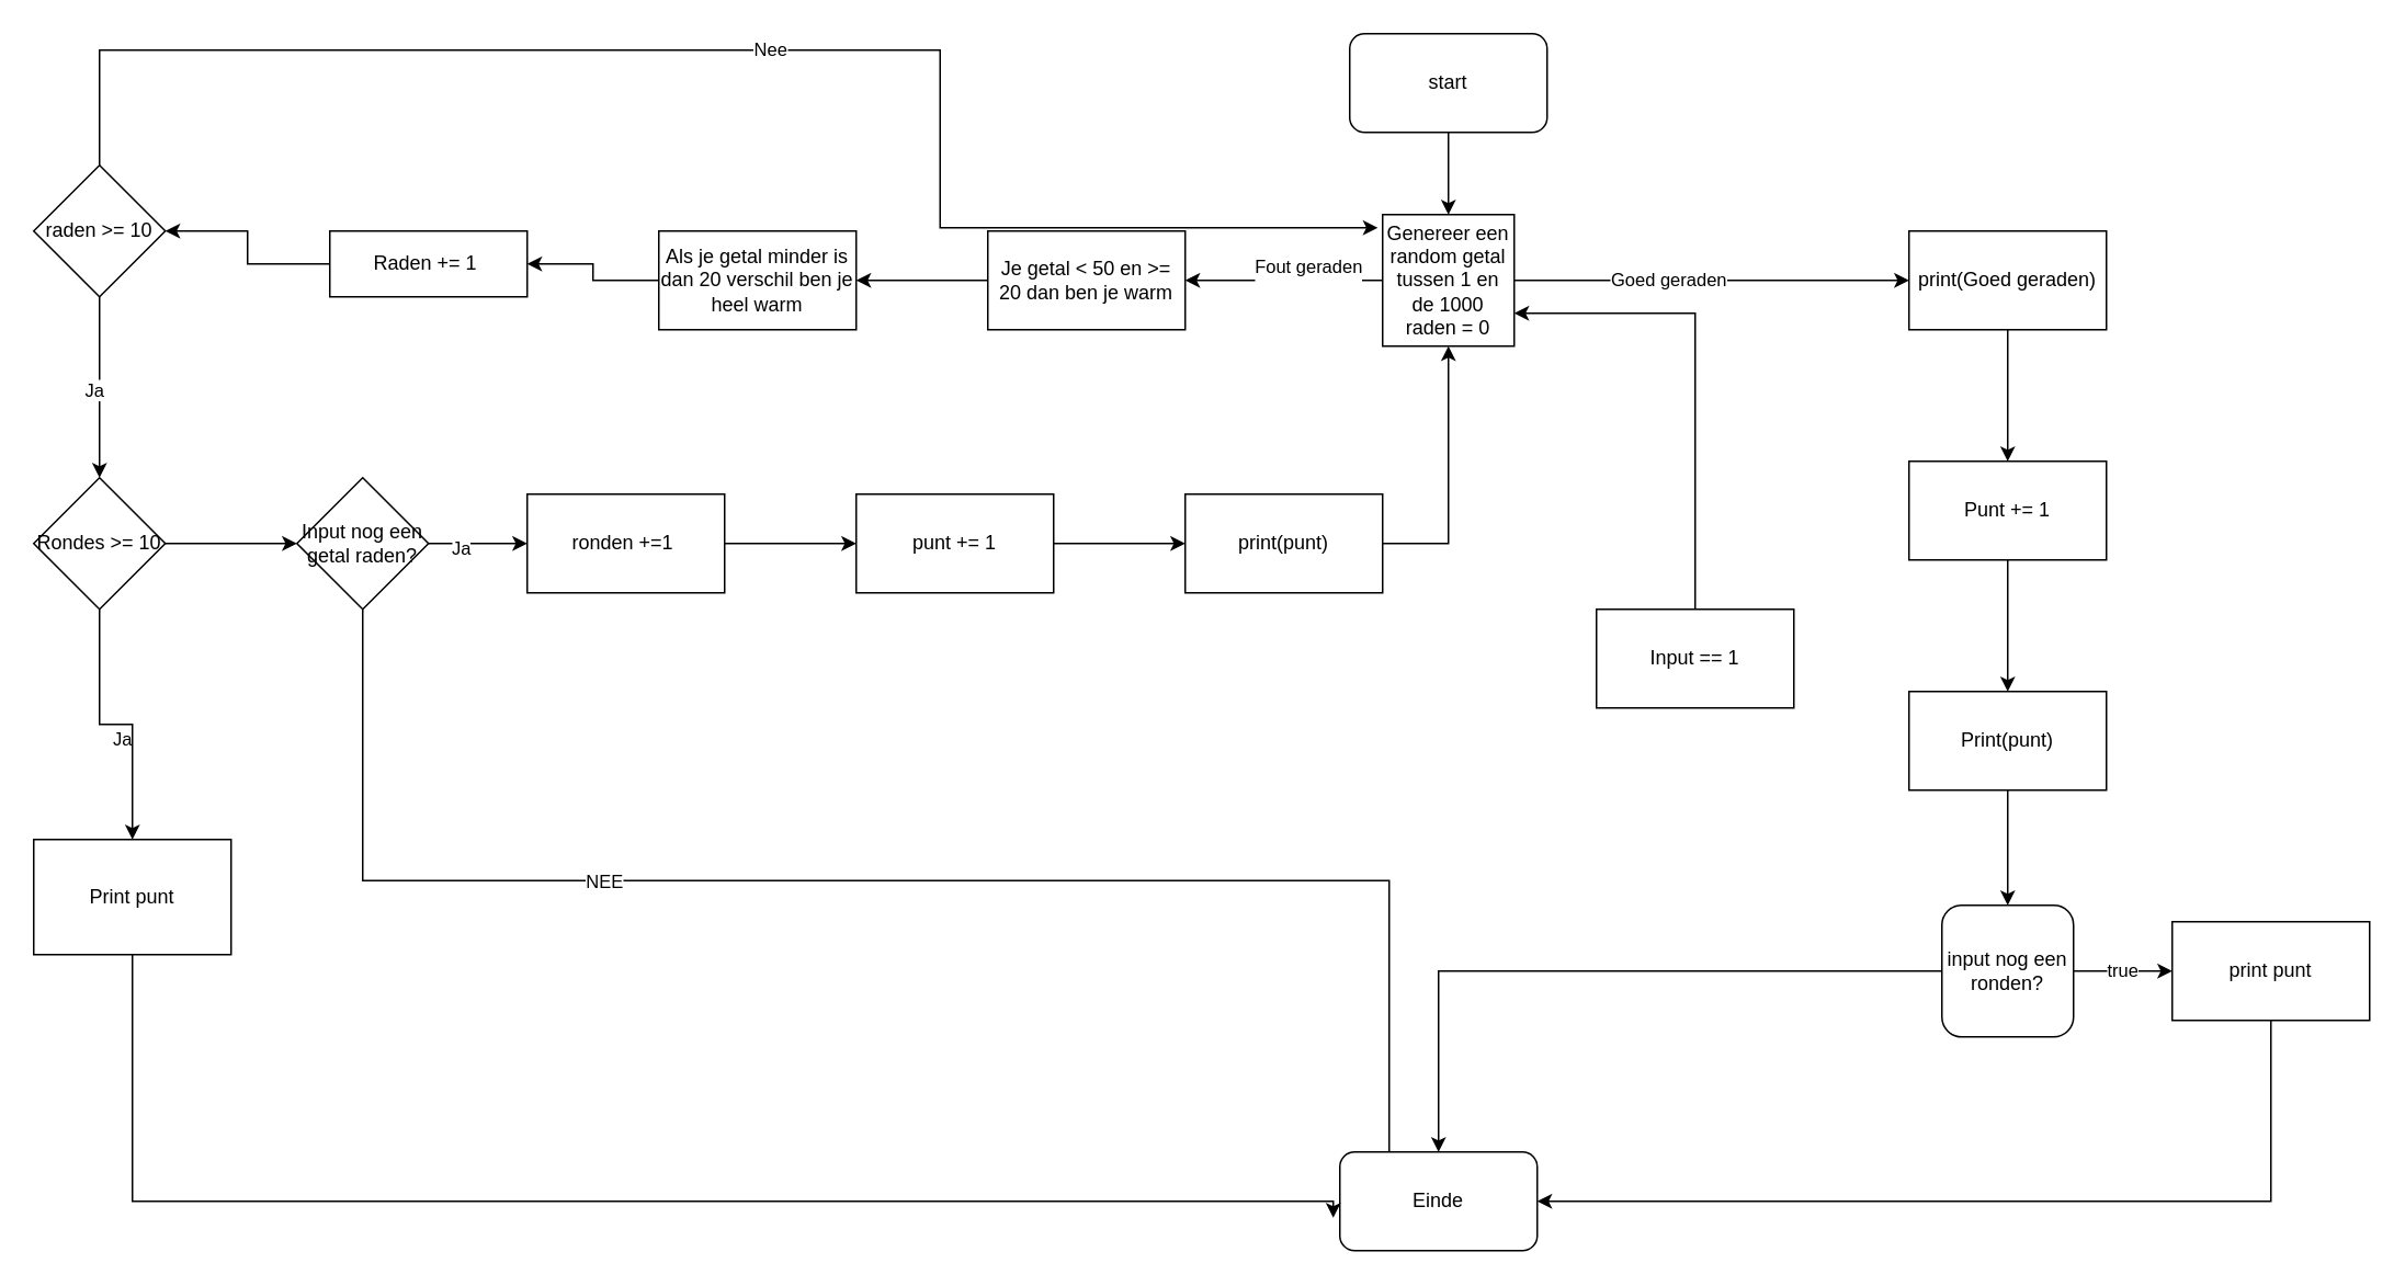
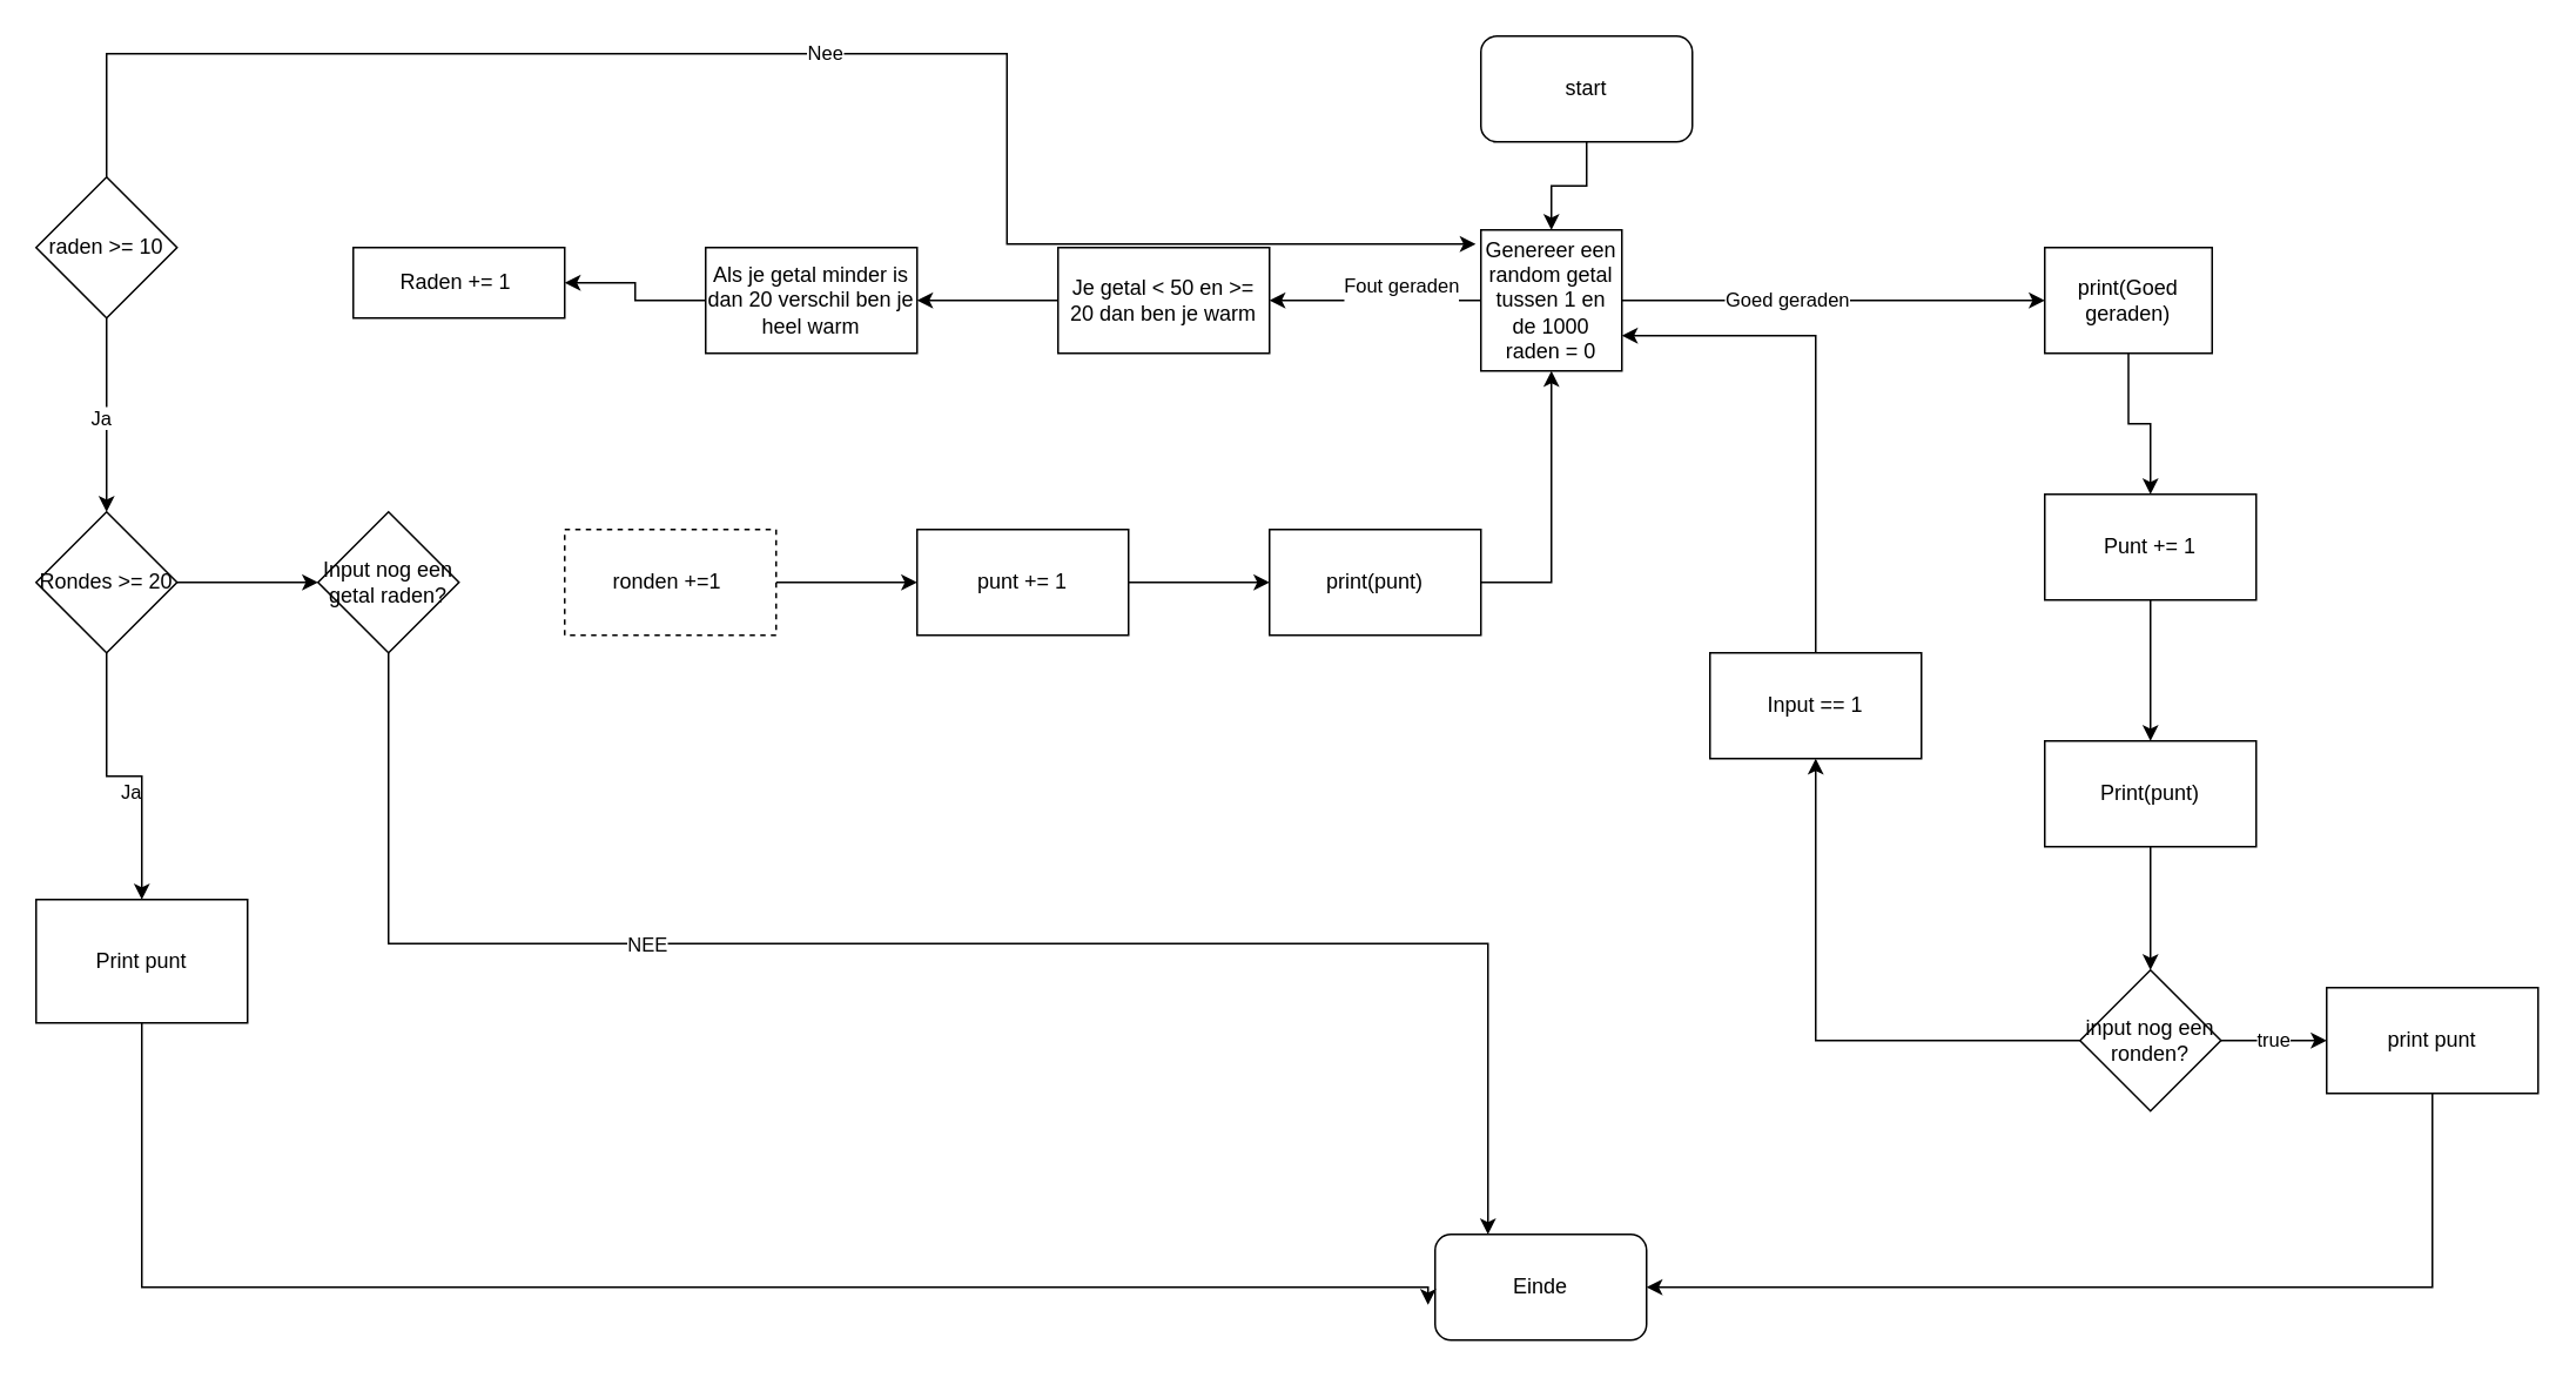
- <mxCell id="3" value="start" style="rounded=1;whiteSpace=wrap;html=1;" vertex="1" parent="1"><mxGeometry x="820" y="20" width="120" height="60" as="geometry" /></mxCell>
+ <mxCell id="3" value="start" style="rounded=1;whiteSpace=wrap;html=1;" vertex="1" parent="1"><mxGeometry x="840" y="20" width="120" height="60" as="geometry" /></mxCell>
- <mxCell id="13" value="" style="edgeStyle=orthogonalEdgeStyle;rounded=0;orthogonalLoop=1;jettySize=auto;html=1;" edge="1" parent="1" source="14" target="18"><mxGeometry relative="1" as="geometry" /></mxCell>
- <mxCell id="35" value="print(Goed geraden)" style="whiteSpace=wrap;html=1;" vertex="1" parent="1"><mxGeometry x="1160" y="140" width="120" height="60" as="geometry" /></mxCell>
+ <mxCell id="35" value="print(Goed geraden)" style="whiteSpace=wrap;html=1;" vertex="1" parent="1"><mxGeometry x="1160" y="140" width="95" height="60" as="geometry" /></mxCell>
- <mxCell id="22" value="Rondes &amp;gt;= 10" style="rhombus;whiteSpace=wrap;html=1;" vertex="1" parent="1"><mxGeometry x="20" y="290" width="80" height="80" as="geometry" /></mxCell>
+ <mxCell id="22" value="Rondes &amp;gt;= 20" style="rhombus;whiteSpace=wrap;html=1;" vertex="1" parent="1"><mxGeometry x="20" y="290" width="80" height="80" as="geometry" /></mxCell>
- <mxCell id="23" value="" style="edgeStyle=orthogonalEdgeStyle;rounded=0;orthogonalLoop=1;jettySize=auto;html=1;" edge="1" parent="1" source="27" target="29"><mxGeometry relative="1" as="geometry" /></mxCell>
- <mxCell id="24" value="Ja" style="edgeLabel;html=1;align=center;verticalAlign=middle;resizable=0;points=[];" vertex="1" connectable="0" parent="23"><mxGeometry x="-0.367" y="-2" relative="1" as="geometry"><mxPoint as="offset" /></mxGeometry></mxCell>
- <mxCell id="29" value="ronden +=1&amp;nbsp;" style="whiteSpace=wrap;html=1;" vertex="1" parent="1"><mxGeometry x="320" y="300" width="120" height="60" as="geometry" /></mxCell>
+ <mxCell id="29" value="ronden +=1&amp;nbsp;" style="whiteSpace=wrap;html=1;dashed=1;" vertex="1" parent="1"><mxGeometry x="320" y="300" width="120" height="60" as="geometry" /></mxCell>
- <mxCell id="41" value="" style="edgeStyle=orthogonalEdgeStyle;rounded=0;orthogonalLoop=1;jettySize=auto;html=1;" edge="1" parent="1" source="42" target="45"><mxGeometry relative="1" as="geometry" /></mxCell>
+ <mxCell id="41" value="" style="edgeStyle=orthogonalEdgeStyle;rounded=0;orthogonalLoop=1;jettySize=auto;html=1;" edge="1" parent="1" source="42" target="49"><mxGeometry relative="1" as="geometry" /></mxCell>
- <mxCell id="42" value="input nog een ronden?" style="whiteSpace=wrap;html=1;rounded=1;" vertex="1" parent="1"><mxGeometry x="1180" y="550" width="80" height="80" as="geometry" /></mxCell>
+ <mxCell id="42" value="input nog een ronden?" style="rhombus;whiteSpace=wrap;html=1;" vertex="1" parent="1"><mxGeometry x="1180" y="550" width="80" height="80" as="geometry" /></mxCell>
- <mxCell id="25" style="edgeStyle=orthogonalEdgeStyle;rounded=0;orthogonalLoop=1;jettySize=auto;html=1;exitX=0.5;exitY=1;exitDx=0;exitDy=0;entryX=0.25;entryY=0;entryDx=0;entryDy=0;endArrow=none;" edge="1" parent="1" source="27" target="45"><mxGeometry relative="1" as="geometry"><mxPoint x="320" y="530" as="targetPoint" /></mxGeometry></mxCell>
+ <mxCell id="25" style="edgeStyle=orthogonalEdgeStyle;rounded=0;orthogonalLoop=1;jettySize=auto;html=1;exitX=0.5;exitY=1;exitDx=0;exitDy=0;entryX=0.25;entryY=0;entryDx=0;entryDy=0;" edge="1" parent="1" source="27" target="45"><mxGeometry relative="1" as="geometry"><mxPoint x="320" y="530" as="targetPoint" /></mxGeometry></mxCell>
